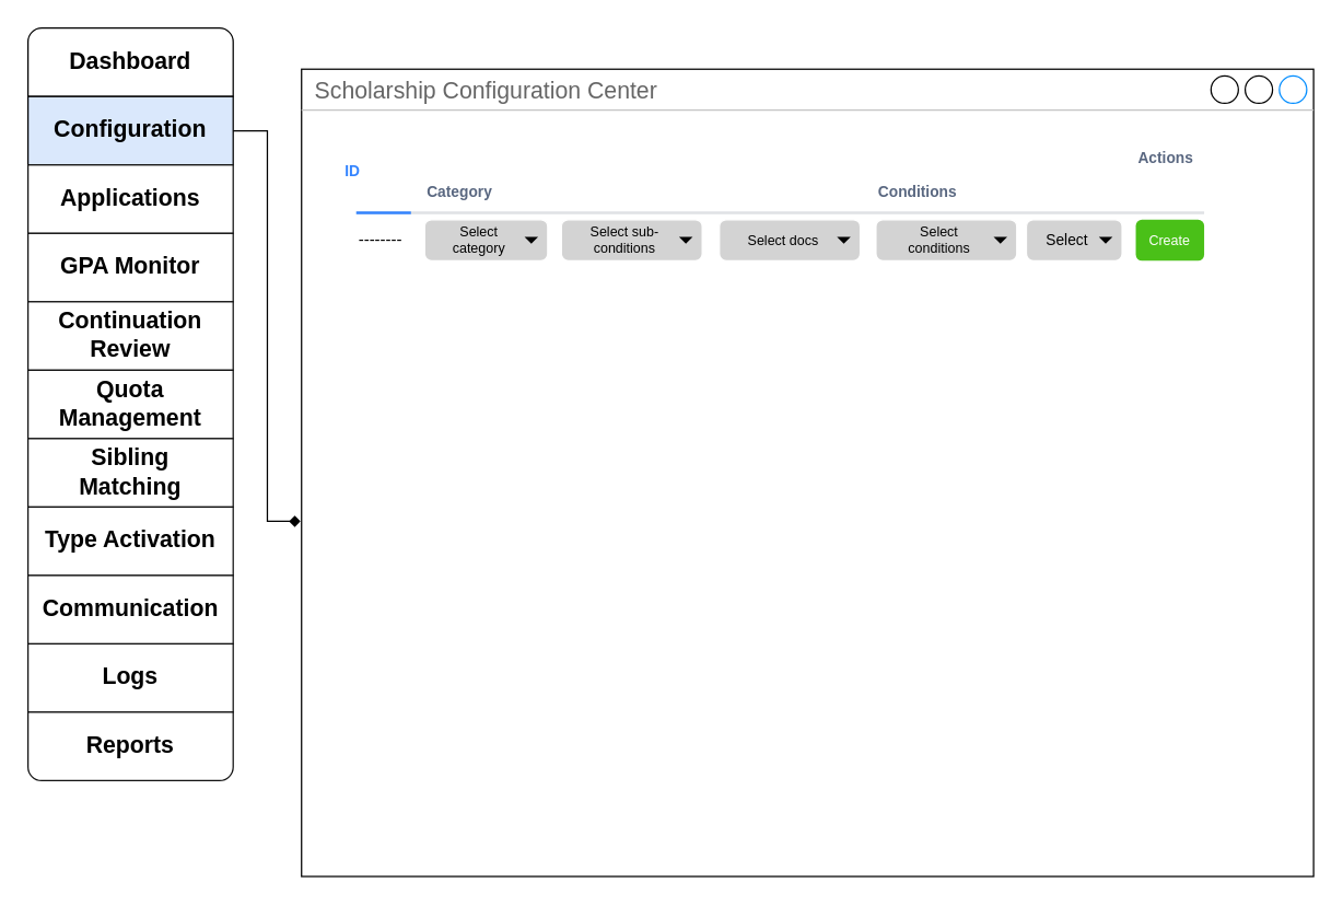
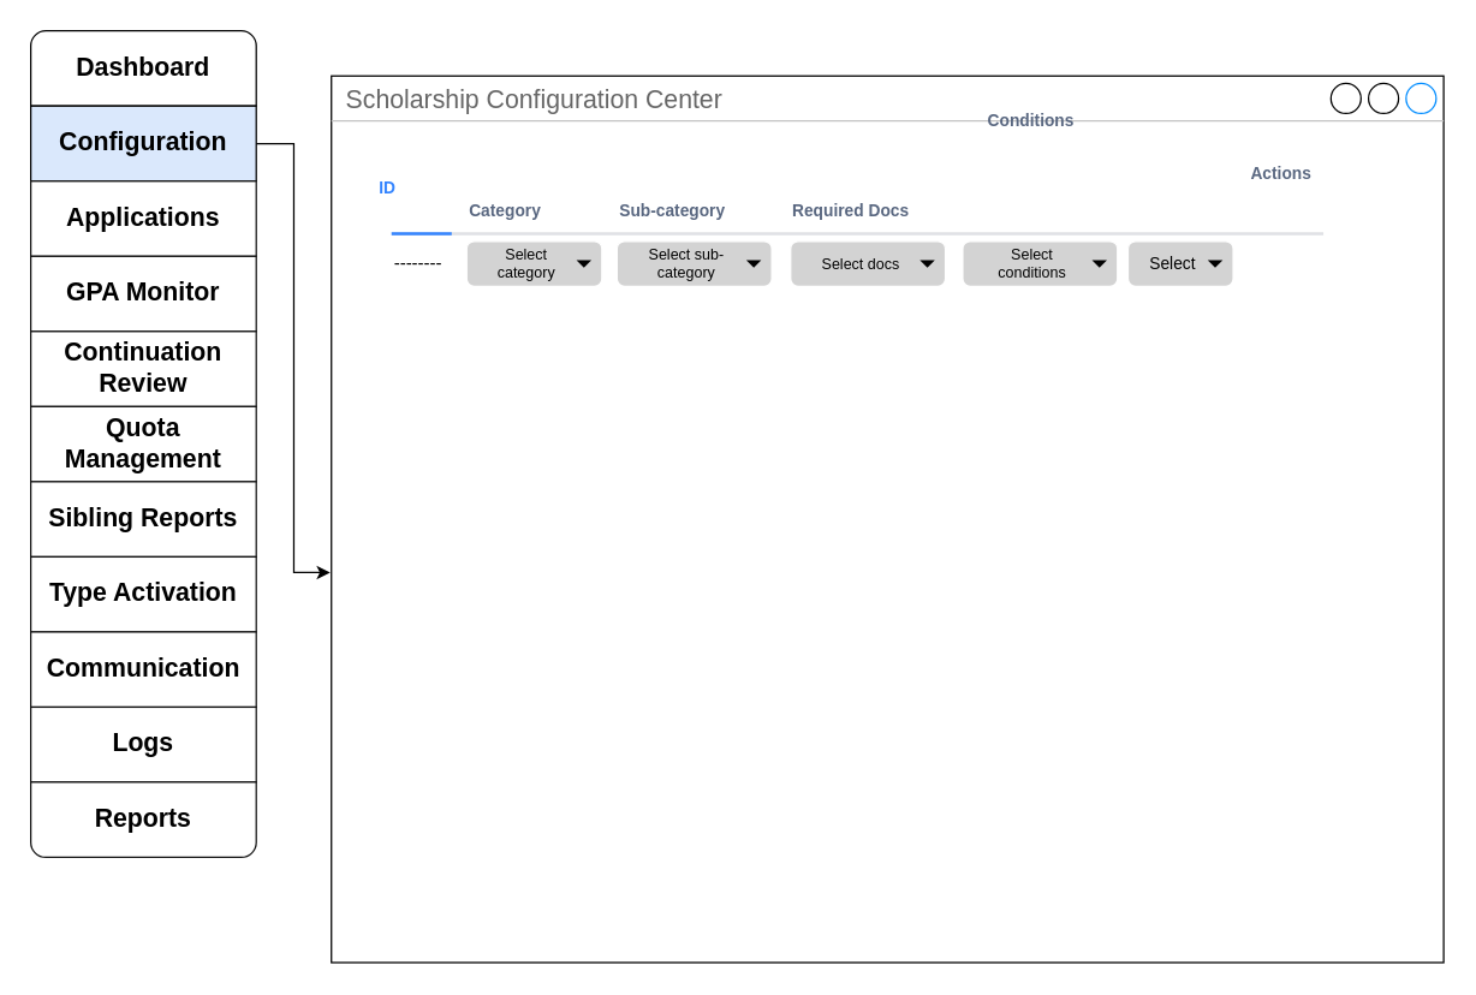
+ <mxCell id="18" value="Sub-category" style="html=1;fillColor=none;strokeColor=none;fontSize=11;align=left;fontColor=#596780;fontStyle=1;whiteSpace=wrap" parent="1" vertex="1"><mxGeometry x="410" y="130" width="76" height="20" as="geometry" /></mxCell>
+ <mxCell id="19" value="Required Docs" style="html=1;fillColor=none;strokeColor=none;fontSize=11;align=left;fontColor=#596780;fontStyle=1;whiteSpace=wrap" parent="1" vertex="1"><mxGeometry x="525" y="130" width="90" height="20" as="geometry" /></mxCell>
- <mxCell id="22" value="Conditions" style="html=1;fillColor=none;strokeColor=none;fontSize=11;align=left;fontColor=#596780;fontStyle=1;whiteSpace=wrap" parent="1" vertex="1"><mxGeometry x="640" y="130" width="70" height="20" as="geometry" /></mxCell>
+ <mxCell id="22" value="Conditions" style="html=1;fillColor=none;strokeColor=none;fontSize=11;align=left;fontColor=#596780;fontStyle=1;whiteSpace=wrap" parent="1" vertex="1"><mxGeometry x="655" y="70" width="70" height="20" as="geometry" /></mxCell>
- <mxCell id="27" value="Select sub-conditions" style="html=1;shadow=0;dashed=0;shape=mxgraph.bootstrap.rrect;rSize=5;strokeColor=light-dark(#ffffff, #9577a3);strokeWidth=1;fillColor=light-dark(#d3d3d3, #6a6a6a);whiteSpace=wrap;align=center;verticalAlign=middle;fontStyle=0;fontSize=10;spacingLeft=10;spacingRight=20;" vertex="1" parent="1"><mxGeometry x="410" y="160" width="103" height="30" as="geometry" /></mxCell>
+ <mxCell id="27" value="Select sub-category" style="html=1;shadow=0;dashed=0;shape=mxgraph.bootstrap.rrect;rSize=5;strokeColor=light-dark(#ffffff, #9577a3);strokeWidth=1;fillColor=light-dark(#d3d3d3, #6a6a6a);whiteSpace=wrap;align=center;verticalAlign=middle;fontStyle=0;fontSize=10;spacingLeft=10;spacingRight=20;" vertex="1" parent="1"><mxGeometry x="410" y="160" width="103" height="30" as="geometry" /></mxCell>
- <mxCell id="35" value="Create" style="rounded=1;fillColor=light-dark(#4ac018, #67b2ff);strokeColor=none;html=1;whiteSpace=wrap;fontColor=#ffffff;align=center;verticalAlign=middle;fontStyle=0;fontSize=10;sketch=0;labelBackgroundColor=none;labelBorderColor=none;" vertex="1" parent="1"><mxGeometry x="830" y="160" width="50" height="30" as="geometry" /></mxCell>
- <mxCell id="10" value="Sibling Matching" style="text;strokeColor=inherit;align=center;verticalAlign=middle;spacingLeft=10;spacingRight=10;overflow=hidden;points=[[0,0.5],[1,0.5]];portConstraint=eastwest;rotatable=0;whiteSpace=wrap;html=1;rSize=5;fillColor=inherit;fontColor=inherit;fontSize=17;fontStyle=1;" parent="3" vertex="1"><mxGeometry y="300" width="150" height="50" as="geometry" /></mxCell>
+ <mxCell id="10" value="Sibling Reports" style="text;strokeColor=inherit;align=center;verticalAlign=middle;spacingLeft=10;spacingRight=10;overflow=hidden;points=[[0,0.5],[1,0.5]];portConstraint=eastwest;rotatable=0;whiteSpace=wrap;html=1;rSize=5;fillColor=inherit;fontColor=inherit;fontSize=17;fontStyle=1;" parent="3" vertex="1"><mxGeometry y="300" width="150" height="50" as="geometry" /></mxCell>
- <mxCell id="15" style="edgeStyle=orthogonalEdgeStyle;rounded=0;orthogonalLoop=1;jettySize=auto;html=1;exitX=1;exitY=0.5;exitDx=0;exitDy=0;entryX=-0.001;entryY=0.56;entryDx=0;entryDy=0;entryPerimeter=0;endArrow=diamond;" parent="1" source="5" target="2" edge="1"><mxGeometry relative="1" as="geometry" /></mxCell>
+ <mxCell id="15" style="edgeStyle=orthogonalEdgeStyle;rounded=0;orthogonalLoop=1;jettySize=auto;html=1;exitX=1;exitY=0.5;exitDx=0;exitDy=0;entryX=-0.001;entryY=0.56;entryDx=0;entryDy=0;entryPerimeter=0;" parent="1" source="5" target="2" edge="1"><mxGeometry relative="1" as="geometry" /></mxCell>
